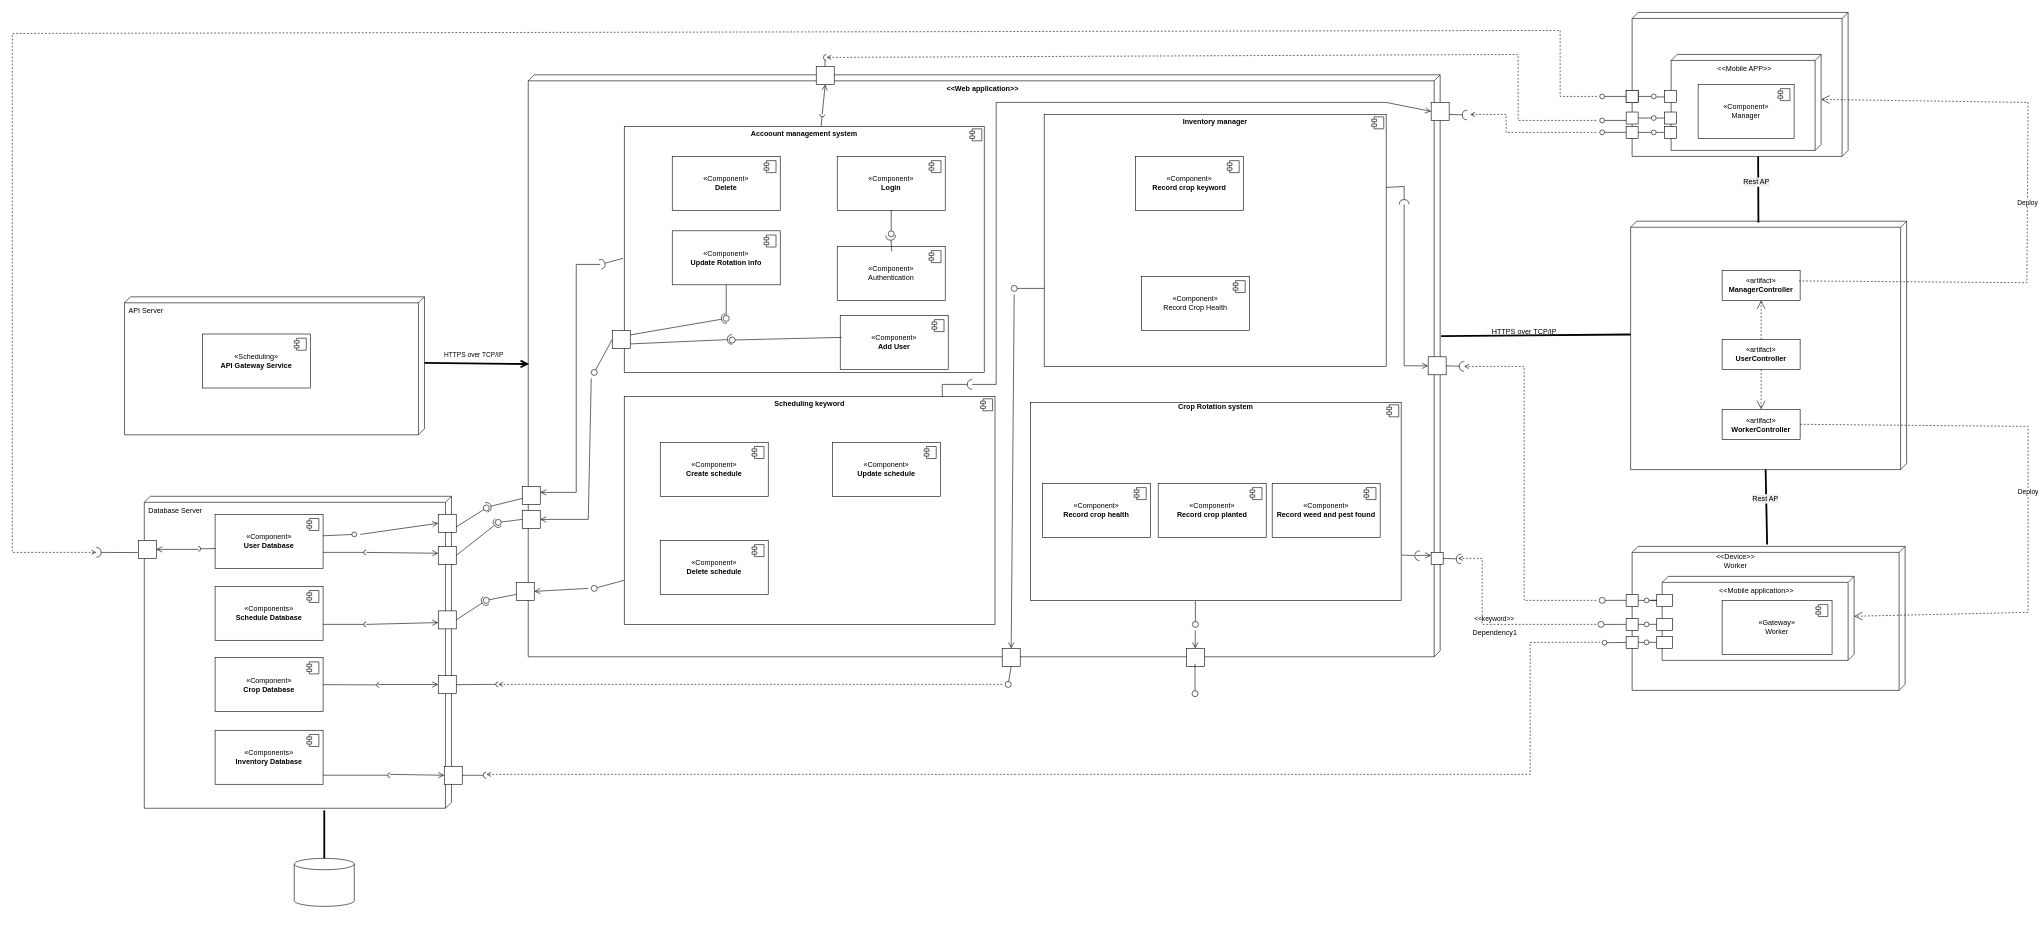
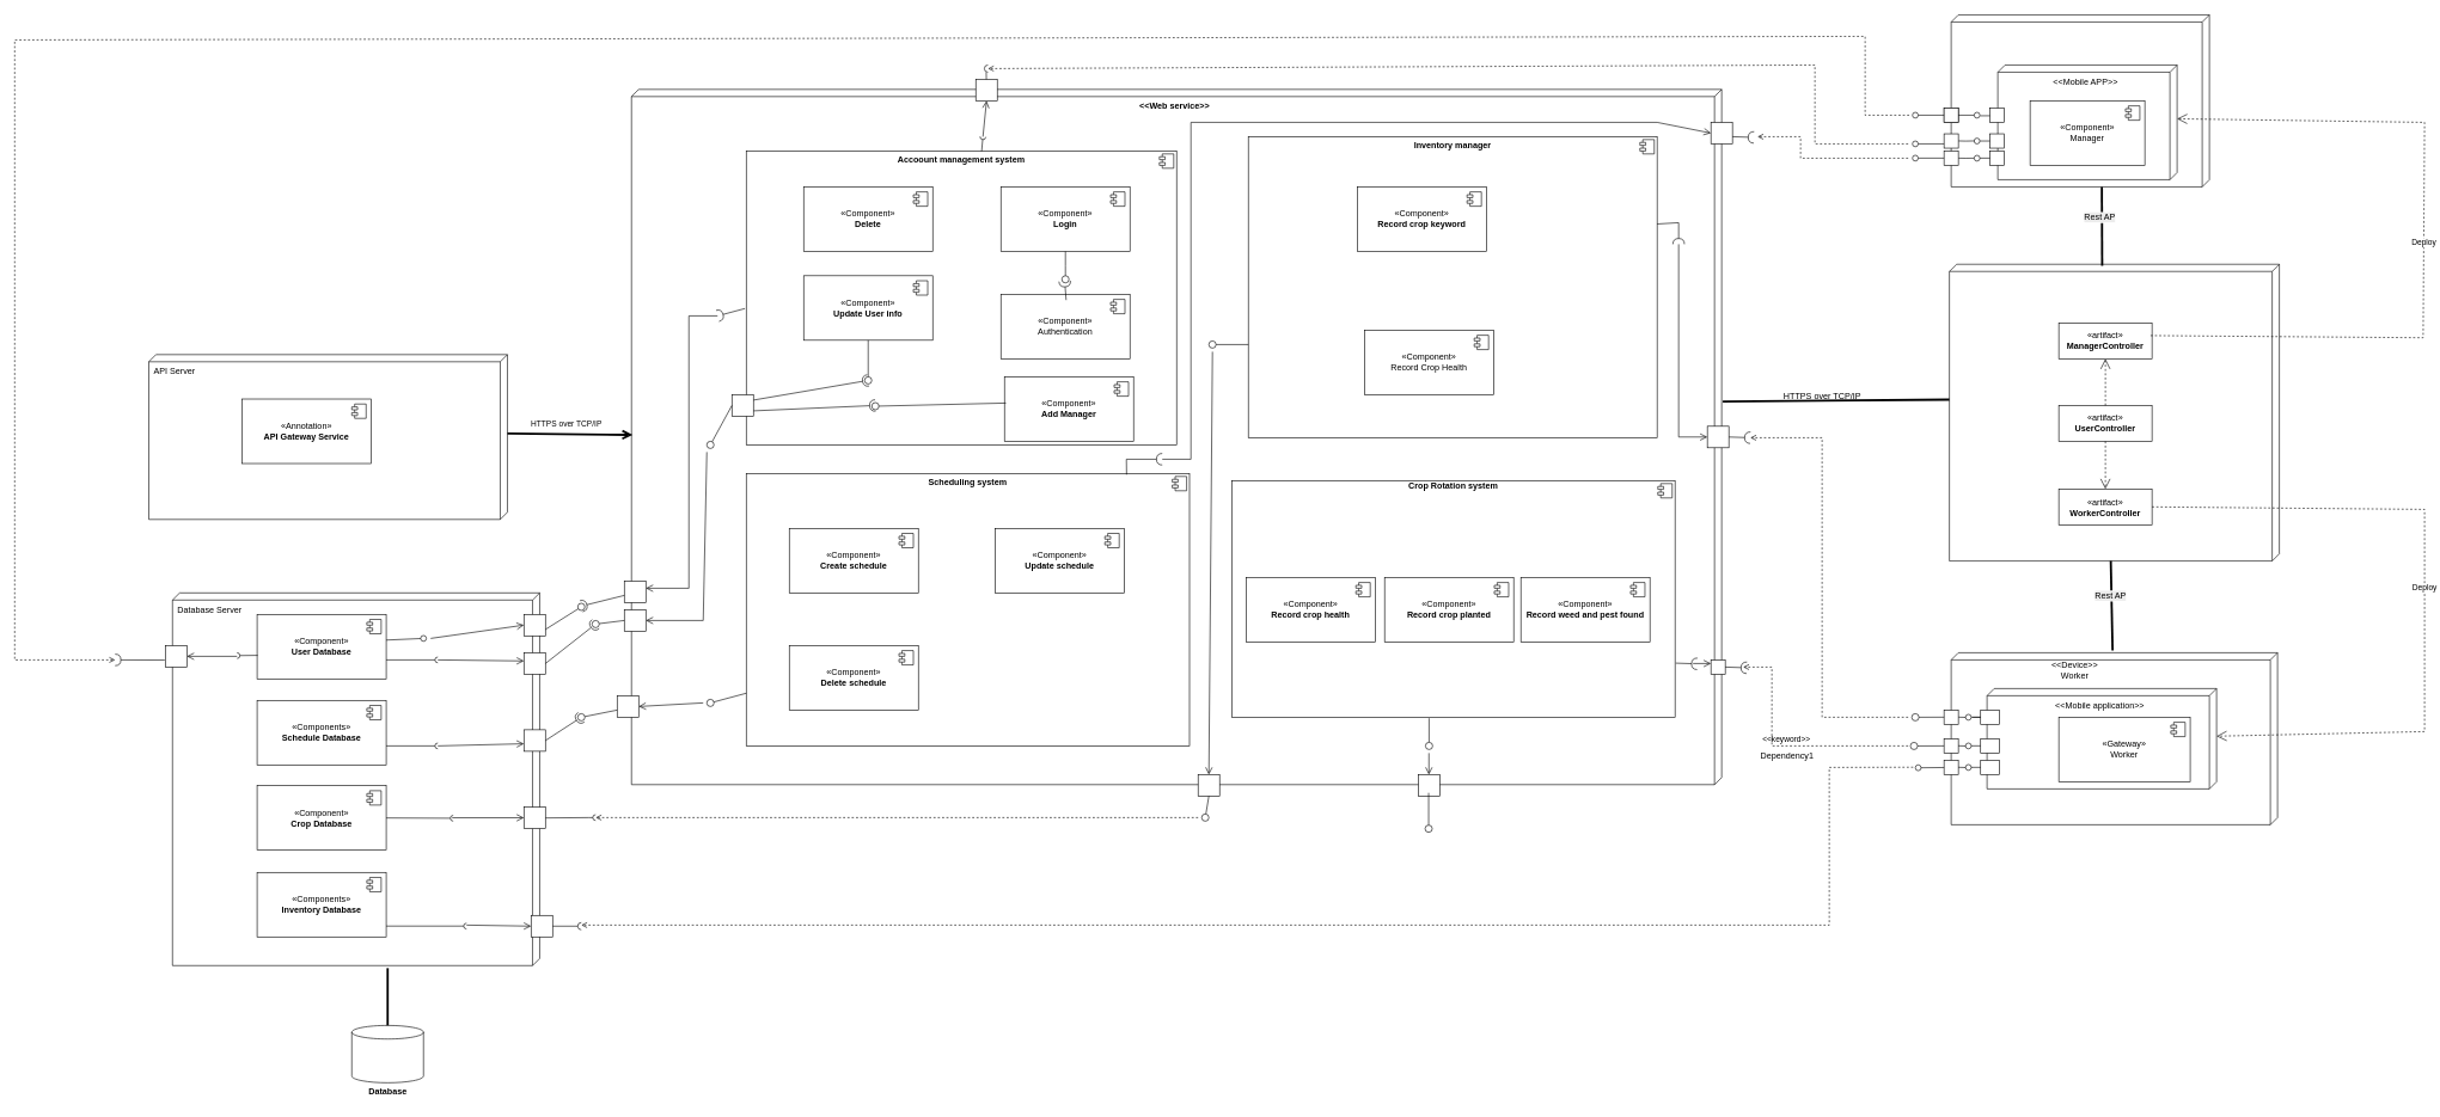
- <mxCell id="2" value="&lt;b&gt;&amp;lt;&amp;lt;Web application&amp;gt;&amp;gt;&lt;/b&gt;" style="verticalAlign=top;align=center;shape=cube;size=10;direction=south;fontStyle=0;html=1;boundedLbl=1;spacingLeft=5;whiteSpace=wrap;" vertex="1" parent="1"><mxGeometry x="880" y="124" width="1520" height="970" as="geometry" /></mxCell>
+ <mxCell id="2" value="&lt;b&gt;&amp;lt;&amp;lt;Web service&amp;gt;&amp;gt;&lt;/b&gt;" style="verticalAlign=top;align=center;shape=cube;size=10;direction=south;fontStyle=0;html=1;boundedLbl=1;spacingLeft=5;whiteSpace=wrap;" vertex="1" parent="1"><mxGeometry x="880" y="124" width="1520" height="970" as="geometry" /></mxCell>
- <mxCell id="75" value="«Component»&lt;br&gt;&lt;b&gt;Update Rotation info&lt;/b&gt;" style="html=1;dropTarget=0;whiteSpace=wrap;" vertex="1" parent="1"><mxGeometry y="384" width="180" height="90" as="geometry" x="1120" /></mxCell>
+ <mxCell id="75" value="«Component»&lt;br&gt;&lt;b&gt;Update User info&lt;/b&gt;" style="html=1;dropTarget=0;whiteSpace=wrap;" vertex="1" parent="1"><mxGeometry y="384" width="180" height="90" as="geometry" x="1120" /></mxCell>
- <mxCell id="79" value="«Component»&lt;br&gt;&lt;b&gt;Add User&lt;/b&gt;" style="html=1;dropTarget=0;whiteSpace=wrap;" vertex="1" parent="1"><mxGeometry x="1400" y="525" width="180" height="90" as="geometry" /></mxCell>
+ <mxCell id="79" value="«Component»&lt;br&gt;&lt;b&gt;Add Manager&lt;/b&gt;" style="html=1;dropTarget=0;whiteSpace=wrap;" vertex="1" parent="1"><mxGeometry x="1400" y="525" width="180" height="90" as="geometry" /></mxCell>
- <mxCell id="54" value="«Scheduling»&lt;br&gt;&lt;b&gt;API Gateway Service&lt;/b&gt;" style="html=1;dropTarget=0;whiteSpace=wrap;" vertex="1" parent="1"><mxGeometry x="337" y="556" width="180" height="90" as="geometry" /></mxCell>
+ <mxCell id="54" value="«Annotation»&lt;br&gt;&lt;b&gt;API Gateway Service&lt;/b&gt;" style="html=1;dropTarget=0;whiteSpace=wrap;" vertex="1" parent="1"><mxGeometry x="337" y="556" width="180" height="90" as="geometry" /></mxCell>
- <mxCell id="3" value="&lt;p style=&quot;margin:0px;margin-top:6px;text-align:center;&quot;&gt;&lt;b&gt;Scheduling keyword&lt;/b&gt;&lt;/p&gt;" style="align=left;overflow=fill;html=1;dropTarget=0;whiteSpace=wrap;" vertex="1" parent="1"><mxGeometry x="1040" y="660" width="618" height="380" as="geometry" /></mxCell>
+ <mxCell id="3" value="&lt;p style=&quot;margin:0px;margin-top:6px;text-align:center;&quot;&gt;&lt;b&gt;Scheduling system&lt;/b&gt;&lt;/p&gt;" style="align=left;overflow=fill;html=1;dropTarget=0;whiteSpace=wrap;" vertex="1" parent="1"><mxGeometry x="1040" y="660" width="618" height="380" as="geometry" /></mxCell>
+ <mxCell id="49" value="Database" style="text;align=center;fontStyle=1;verticalAlign=middle;spacingLeft=3;spacingRight=3;strokeColor=none;rotatable=0;points=[[0,0.5],[1,0.5]];portConstraint=eastwest;html=1;" vertex="1" parent="1"><mxGeometry x="500" y="1510" width="80" height="26" as="geometry" /></mxCell>
